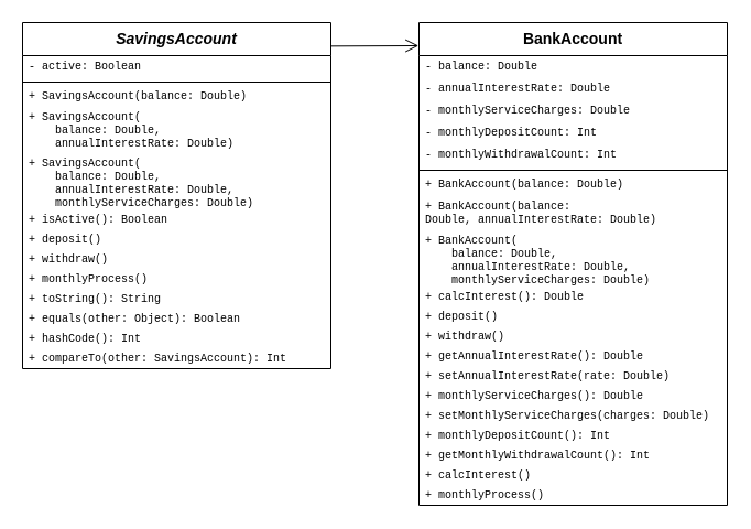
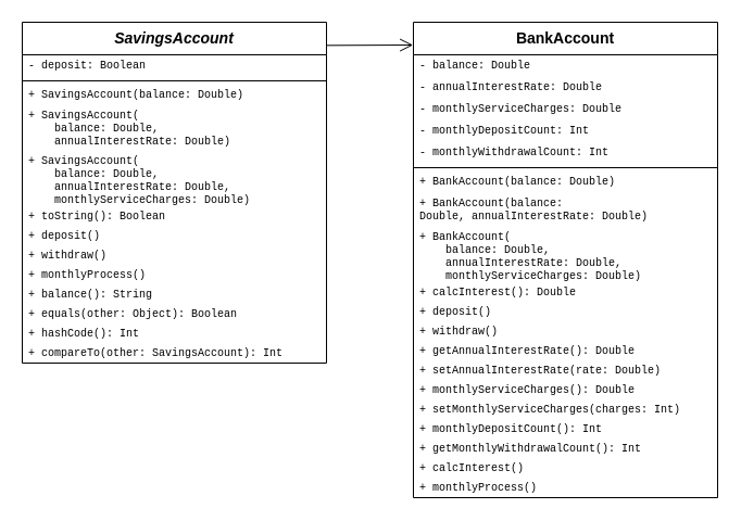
- <mxCell id="24" value="- active: Boolean" style="text;strokeColor=none;fillColor=none;align=left;verticalAlign=middle;spacingLeft=4;spacingRight=4;overflow=hidden;rotatable=0;points=[[0,0.5],[1,0.5]];portConstraint=eastwest;whiteSpace=wrap;html=1;fontSize=10;fontFamily=Courier New;" parent="23" vertex="1"><mxGeometry y="30" width="280" height="20" as="geometry" /></mxCell>
+ <mxCell id="24" value="- deposit: Boolean" style="text;strokeColor=none;fillColor=none;align=left;verticalAlign=middle;spacingLeft=4;spacingRight=4;overflow=hidden;rotatable=0;points=[[0,0.5],[1,0.5]];portConstraint=eastwest;whiteSpace=wrap;html=1;fontSize=10;fontFamily=Courier New;" parent="23" vertex="1"><mxGeometry y="30" width="280" height="20" as="geometry" /></mxCell>
- <mxCell id="29" value="+&amp;nbsp;isActive(&lt;span style=&quot;background-color: initial; font-size: 10px;&quot;&gt;): Boolean&lt;/span&gt;" style="text;strokeColor=none;fillColor=none;align=left;verticalAlign=middle;spacingLeft=4;spacingRight=4;overflow=hidden;rotatable=0;points=[[0,0.5],[1,0.5]];portConstraint=eastwest;whiteSpace=wrap;html=1;fontSize=10;fontFamily=Courier New;" parent="23" vertex="1"><mxGeometry y="170" width="280" height="18" as="geometry" /></mxCell>
+ <mxCell id="29" value="+&amp;nbsp;toString(&lt;span style=&quot;background-color: initial; font-size: 10px;&quot;&gt;): Boolean&lt;/span&gt;" style="text;strokeColor=none;fillColor=none;align=left;verticalAlign=middle;spacingLeft=4;spacingRight=4;overflow=hidden;rotatable=0;points=[[0,0.5],[1,0.5]];portConstraint=eastwest;whiteSpace=wrap;html=1;fontSize=10;fontFamily=Courier New;" parent="23" vertex="1"><mxGeometry y="170" width="280" height="18" as="geometry" /></mxCell>
- <mxCell id="33" value="+&amp;nbsp;toString(&lt;span style=&quot;background-color: initial; font-size: 10px;&quot;&gt;): String&lt;/span&gt;" style="text;strokeColor=none;fillColor=none;align=left;verticalAlign=middle;spacingLeft=4;spacingRight=4;overflow=hidden;rotatable=0;points=[[0,0.5],[1,0.5]];portConstraint=eastwest;whiteSpace=wrap;html=1;fontSize=10;fontFamily=Courier New;" parent="23" vertex="1"><mxGeometry y="242" width="280" height="18" as="geometry" /></mxCell>
+ <mxCell id="33" value="+&amp;nbsp;balance(&lt;span style=&quot;background-color: initial; font-size: 10px;&quot;&gt;): String&lt;/span&gt;" style="text;strokeColor=none;fillColor=none;align=left;verticalAlign=middle;spacingLeft=4;spacingRight=4;overflow=hidden;rotatable=0;points=[[0,0.5],[1,0.5]];portConstraint=eastwest;whiteSpace=wrap;html=1;fontSize=10;fontFamily=Courier New;" parent="23" vertex="1"><mxGeometry y="242" width="280" height="18" as="geometry" /></mxCell>
- <mxCell id="18" value="+&amp;nbsp;setMonthlyServiceCharges(charges: Double&lt;span style=&quot;background-color: initial; font-size: 10px;&quot;&gt;)&lt;/span&gt;" style="text;strokeColor=none;fillColor=none;align=left;verticalAlign=middle;spacingLeft=4;spacingRight=4;overflow=hidden;rotatable=0;points=[[0,0.5],[1,0.5]];portConstraint=eastwest;whiteSpace=wrap;html=1;fontSize=10;fontFamily=Courier New;" parent="2" vertex="1"><mxGeometry y="348" width="280" height="18" as="geometry" /></mxCell>
+ <mxCell id="18" value="+&amp;nbsp;setMonthlyServiceCharges(charges: Int&lt;span style=&quot;background-color: initial; font-size: 10px;&quot;&gt;)&lt;/span&gt;" style="text;strokeColor=none;fillColor=none;align=left;verticalAlign=middle;spacingLeft=4;spacingRight=4;overflow=hidden;rotatable=0;points=[[0,0.5],[1,0.5]];portConstraint=eastwest;whiteSpace=wrap;html=1;fontSize=10;fontFamily=Courier New;" parent="2" vertex="1"><mxGeometry y="348" width="280" height="18" as="geometry" /></mxCell>
